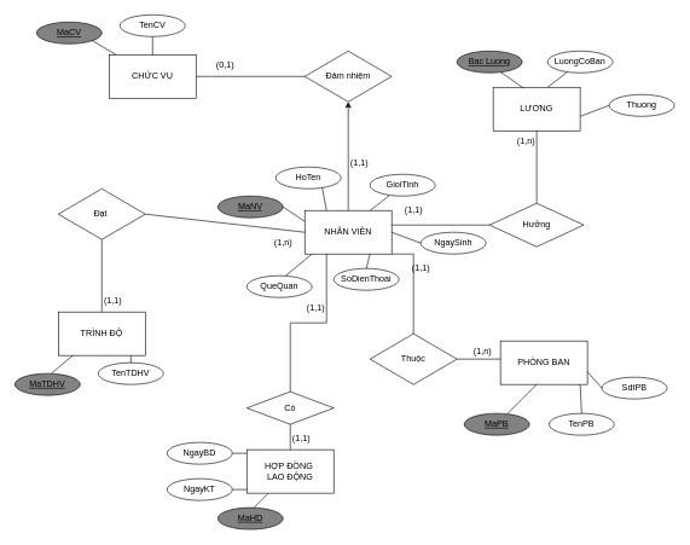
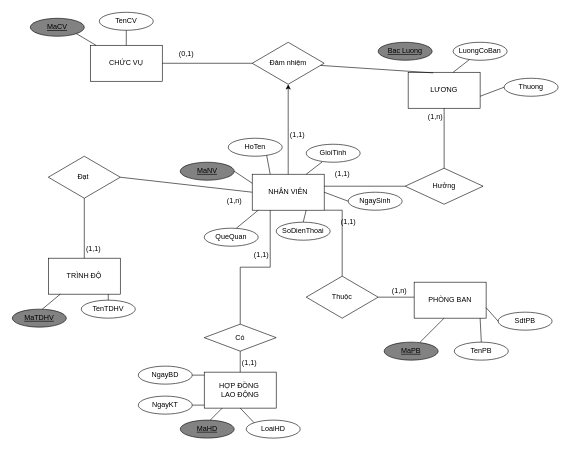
- <mxCell id="32" value="" style="endArrow=none;html=1;rounded=0;entryX=0.667;entryY=0.958;entryDx=0;entryDy=0;entryPerimeter=0;exitX=0.348;exitY=0.017;exitDx=0;exitDy=0;exitPerimeter=0;" parent="1" source="4" target="26" edge="1"><mxGeometry width="50" height="50" relative="1" as="geometry"><mxPoint x="693.01" y="120" as="sourcePoint" /><mxPoint x="719.998" y="98.746" as="targetPoint" /></mxGeometry></mxCell>
+ <mxCell id="32" value="" style="endArrow=none;html=1;rounded=0;exitX=0.348;exitY=0.017;exitDx=0;exitDy=0;exitPerimeter=0;" parent="1" source="4" target="11" edge="1"><mxGeometry width="50" height="50" relative="1" as="geometry"><mxPoint x="693.01" y="120" as="sourcePoint" /><mxPoint x="719.998" y="98.746" as="targetPoint" /></mxGeometry></mxCell>
+ <mxCell id="73" value="" style="endArrow=none;html=1;rounded=0;entryX=0.5;entryY=1;entryDx=0;entryDy=0;exitX=0;exitY=0;exitDx=0;exitDy=0;" parent="1" source="71" target="7" edge="1"><mxGeometry width="50" height="50" relative="1" as="geometry"><mxPoint x="375" y="710" as="sourcePoint" /><mxPoint x="395" y="690" as="targetPoint" /><Array as="points" /></mxGeometry></mxCell>
+ <mxCell id="71" value="LoaiHD" style="ellipse;whiteSpace=wrap;html=1;align=center;" parent="1" vertex="1"><mxGeometry x="410" y="700" width="90" height="30" as="geometry" /></mxCell>
